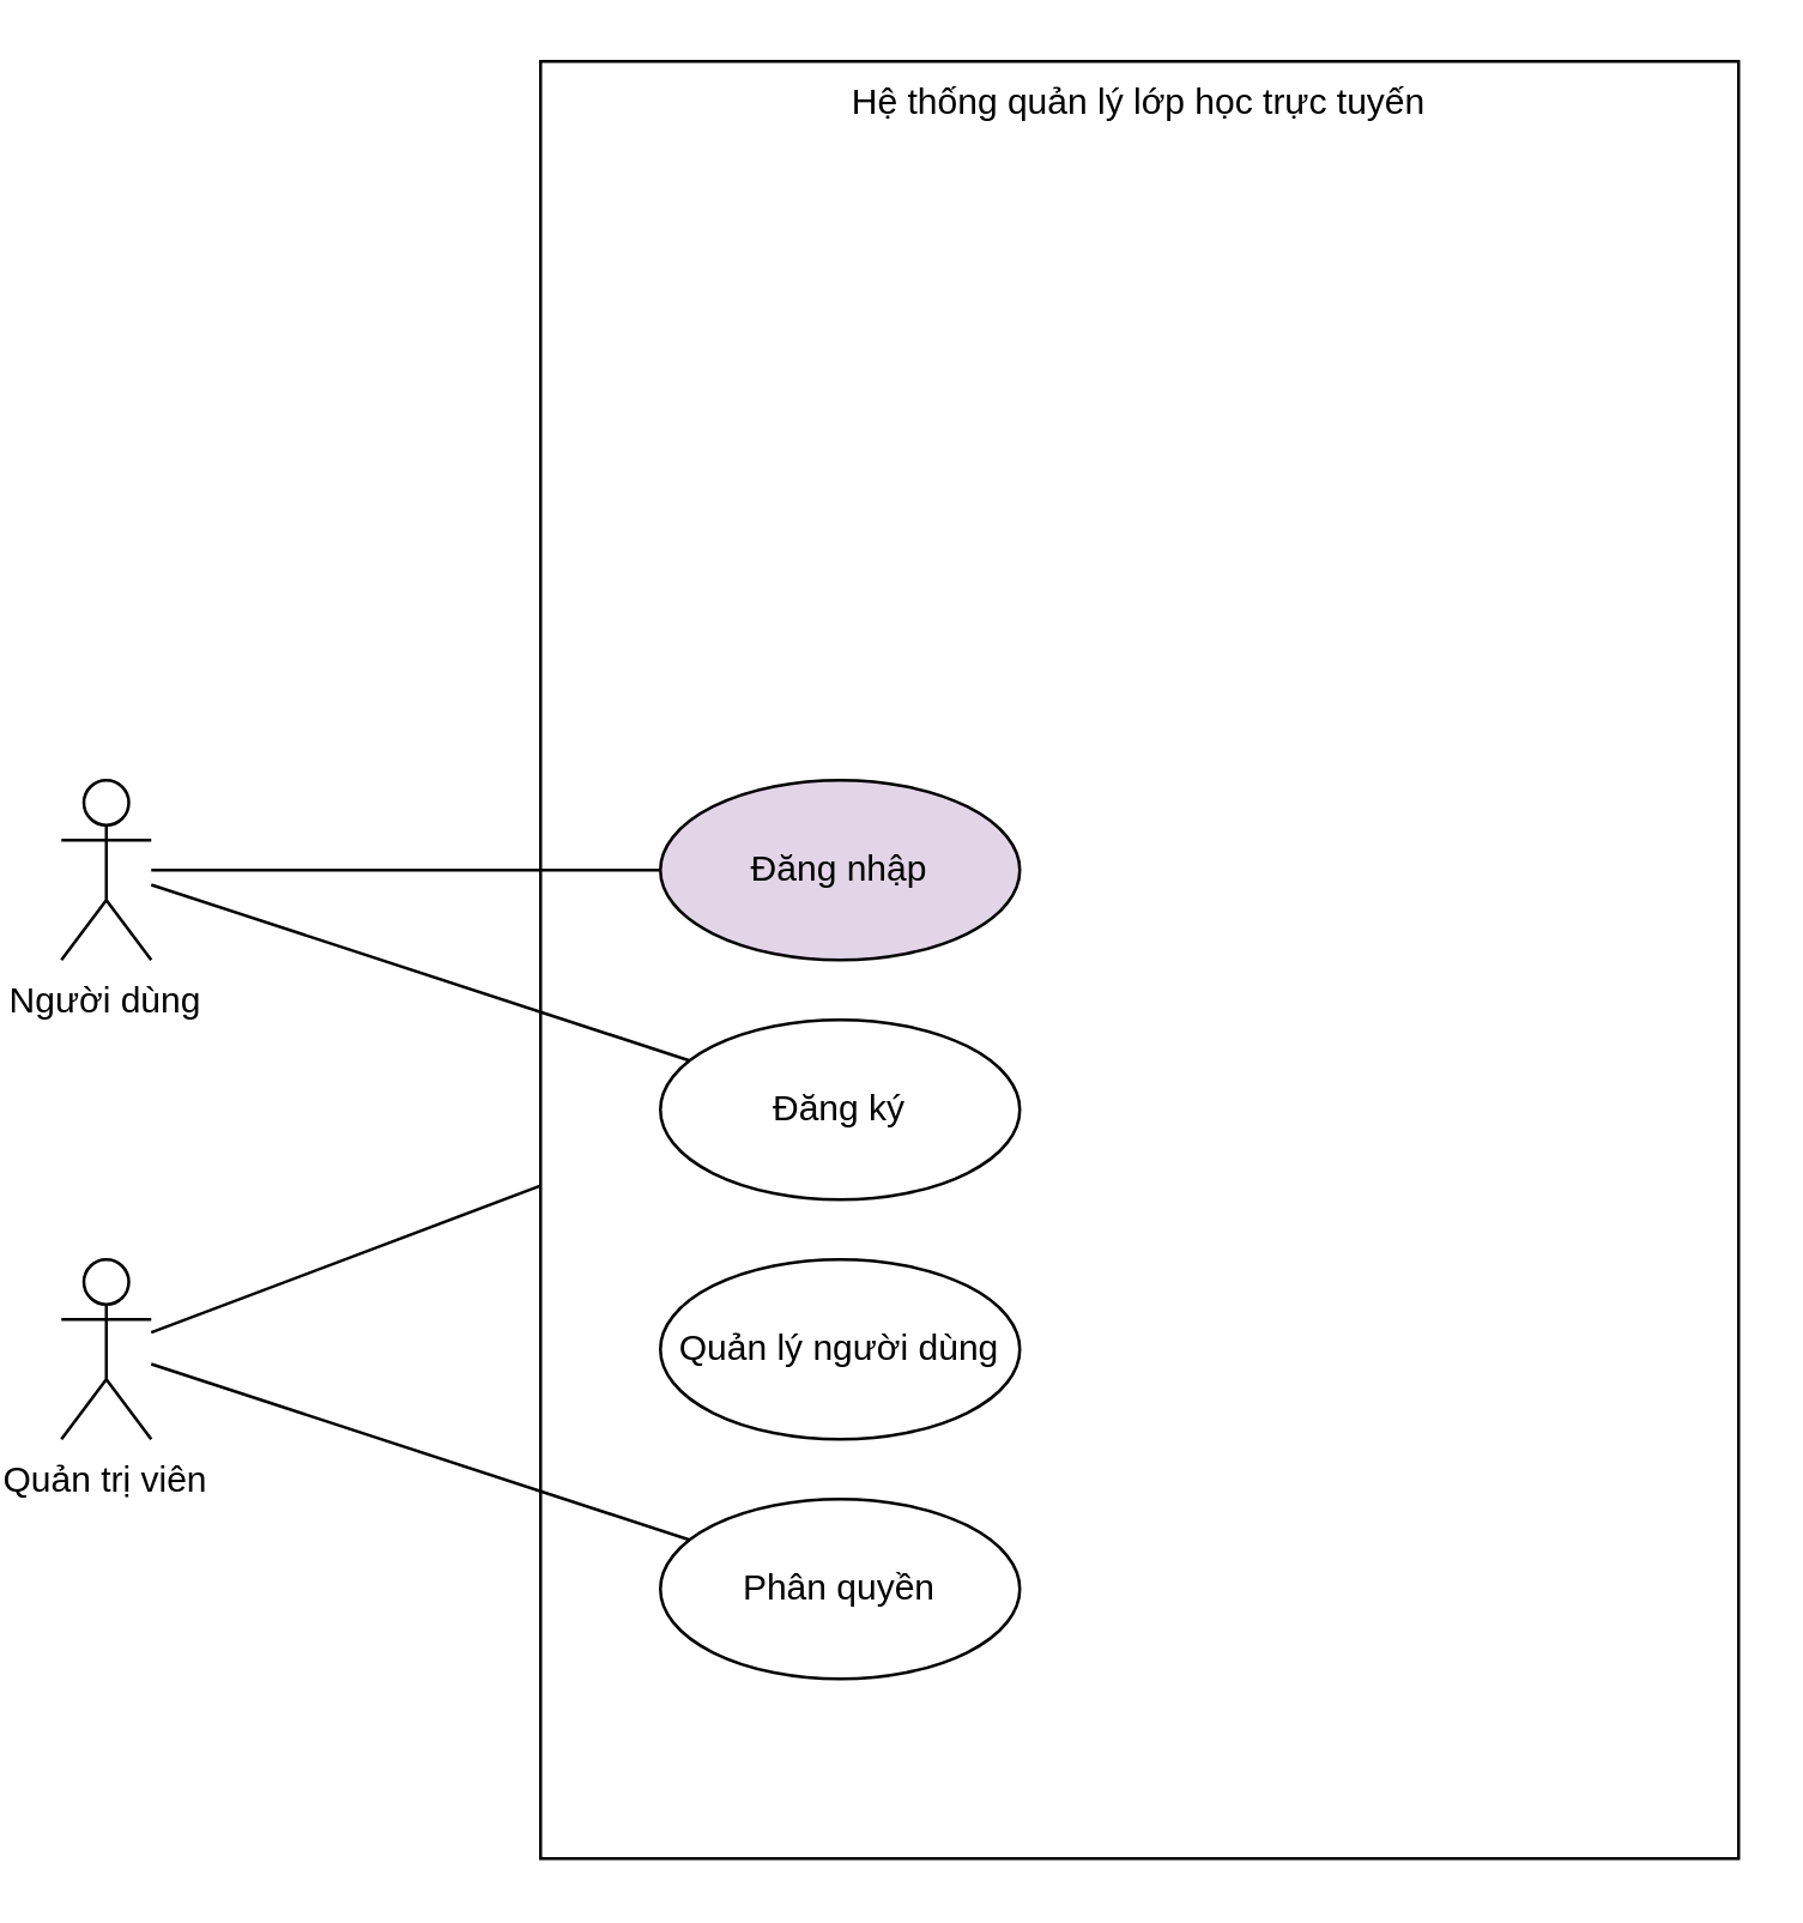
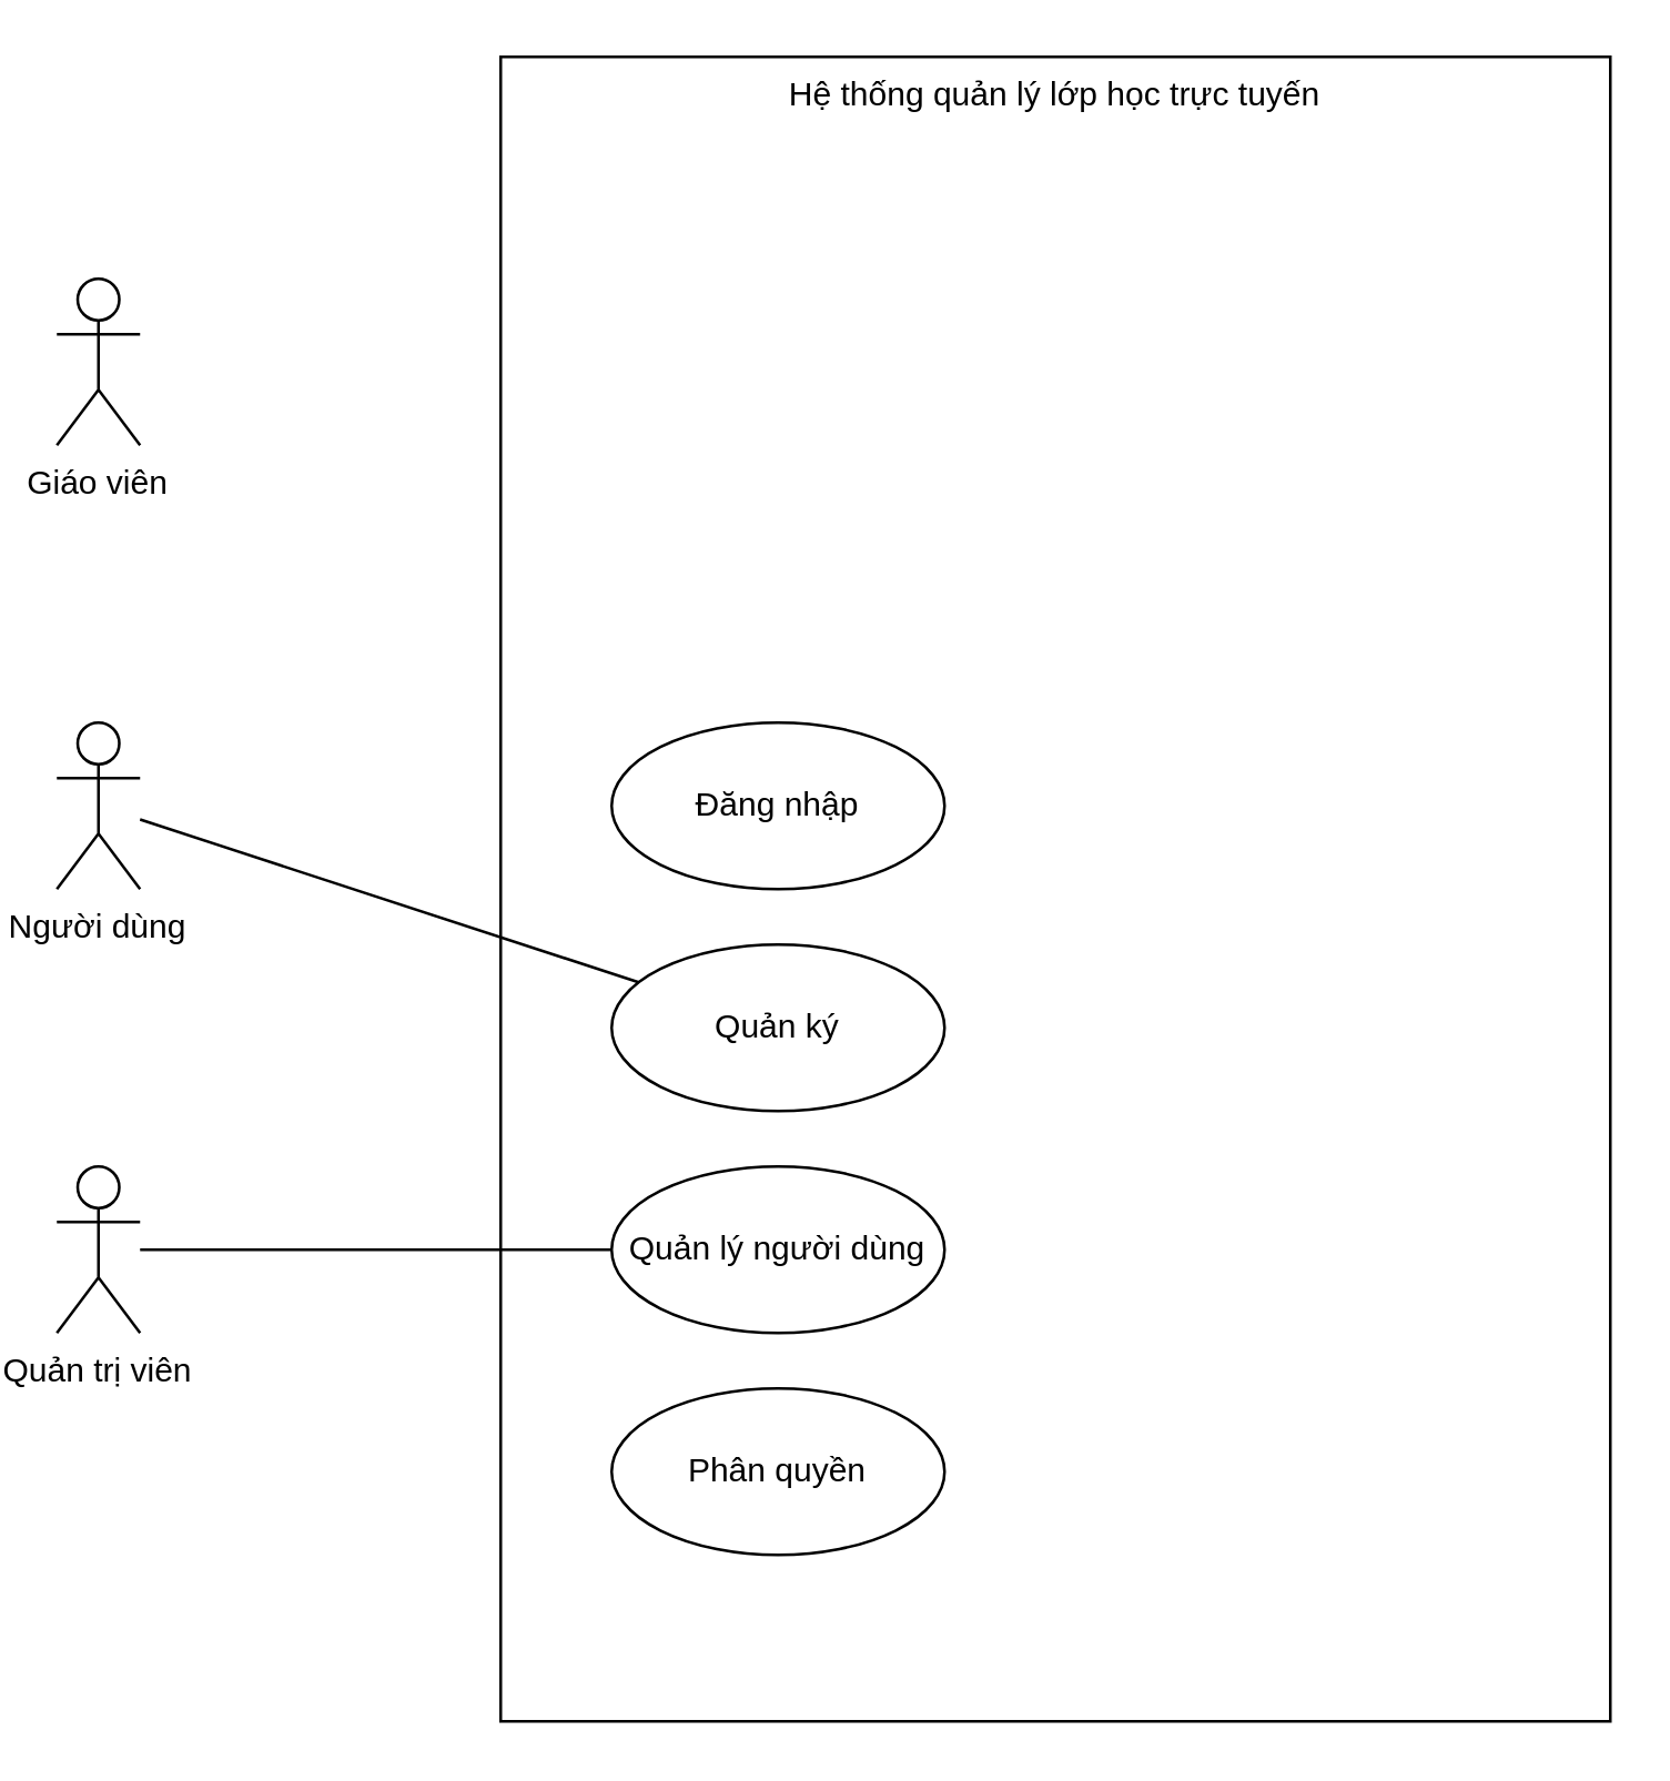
+ <mxCell id="4" value="Giáo viên" style="shape=umlActor;verticalLabelPosition=bottom;verticalAlign=top;" vertex="1" parent="1"><mxGeometry x="20" y="100" width="30" height="60" as="geometry" /></mxCell>
- <mxCell id="10" value="" style="endArrow=none;html=1;" edge="1" parent="1" source="3" target="6"><mxGeometry relative="1" as="geometry" /></mxCell>
- <mxCell id="6" value="Đăng nhập" style="ellipse;whiteSpace=wrap;html=1;fillColor=#e1d5e7;" vertex="1" parent="1"><mxGeometry x="220" y="260" width="120" height="60" as="geometry" /></mxCell>
+ <mxCell id="6" value="Đăng nhập" style="ellipse;whiteSpace=wrap;html=1;" vertex="1" parent="1"><mxGeometry x="220" y="260" width="120" height="60" as="geometry" /></mxCell>
- <mxCell id="7" value="Đăng ký" style="ellipse;whiteSpace=wrap;html=1;" vertex="1" parent="1"><mxGeometry x="220" y="340" width="120" height="60" as="geometry" /></mxCell>
+ <mxCell id="7" value="Quản ký" style="ellipse;whiteSpace=wrap;html=1;" vertex="1" parent="1"><mxGeometry x="220" y="340" width="120" height="60" as="geometry" /></mxCell>
- <mxCell id="12" value="" style="endArrow=none;html=1;" edge="1" parent="1" source="5" target="2"><mxGeometry relative="1" as="geometry" /></mxCell>
+ <mxCell id="12" value="" style="endArrow=none;html=1;" edge="1" parent="1" source="5" target="8"><mxGeometry relative="1" as="geometry" /></mxCell>
- <mxCell id="13" value="" style="endArrow=none;html=1;" edge="1" parent="1" source="5" target="9"><mxGeometry relative="1" as="geometry" /></mxCell>
